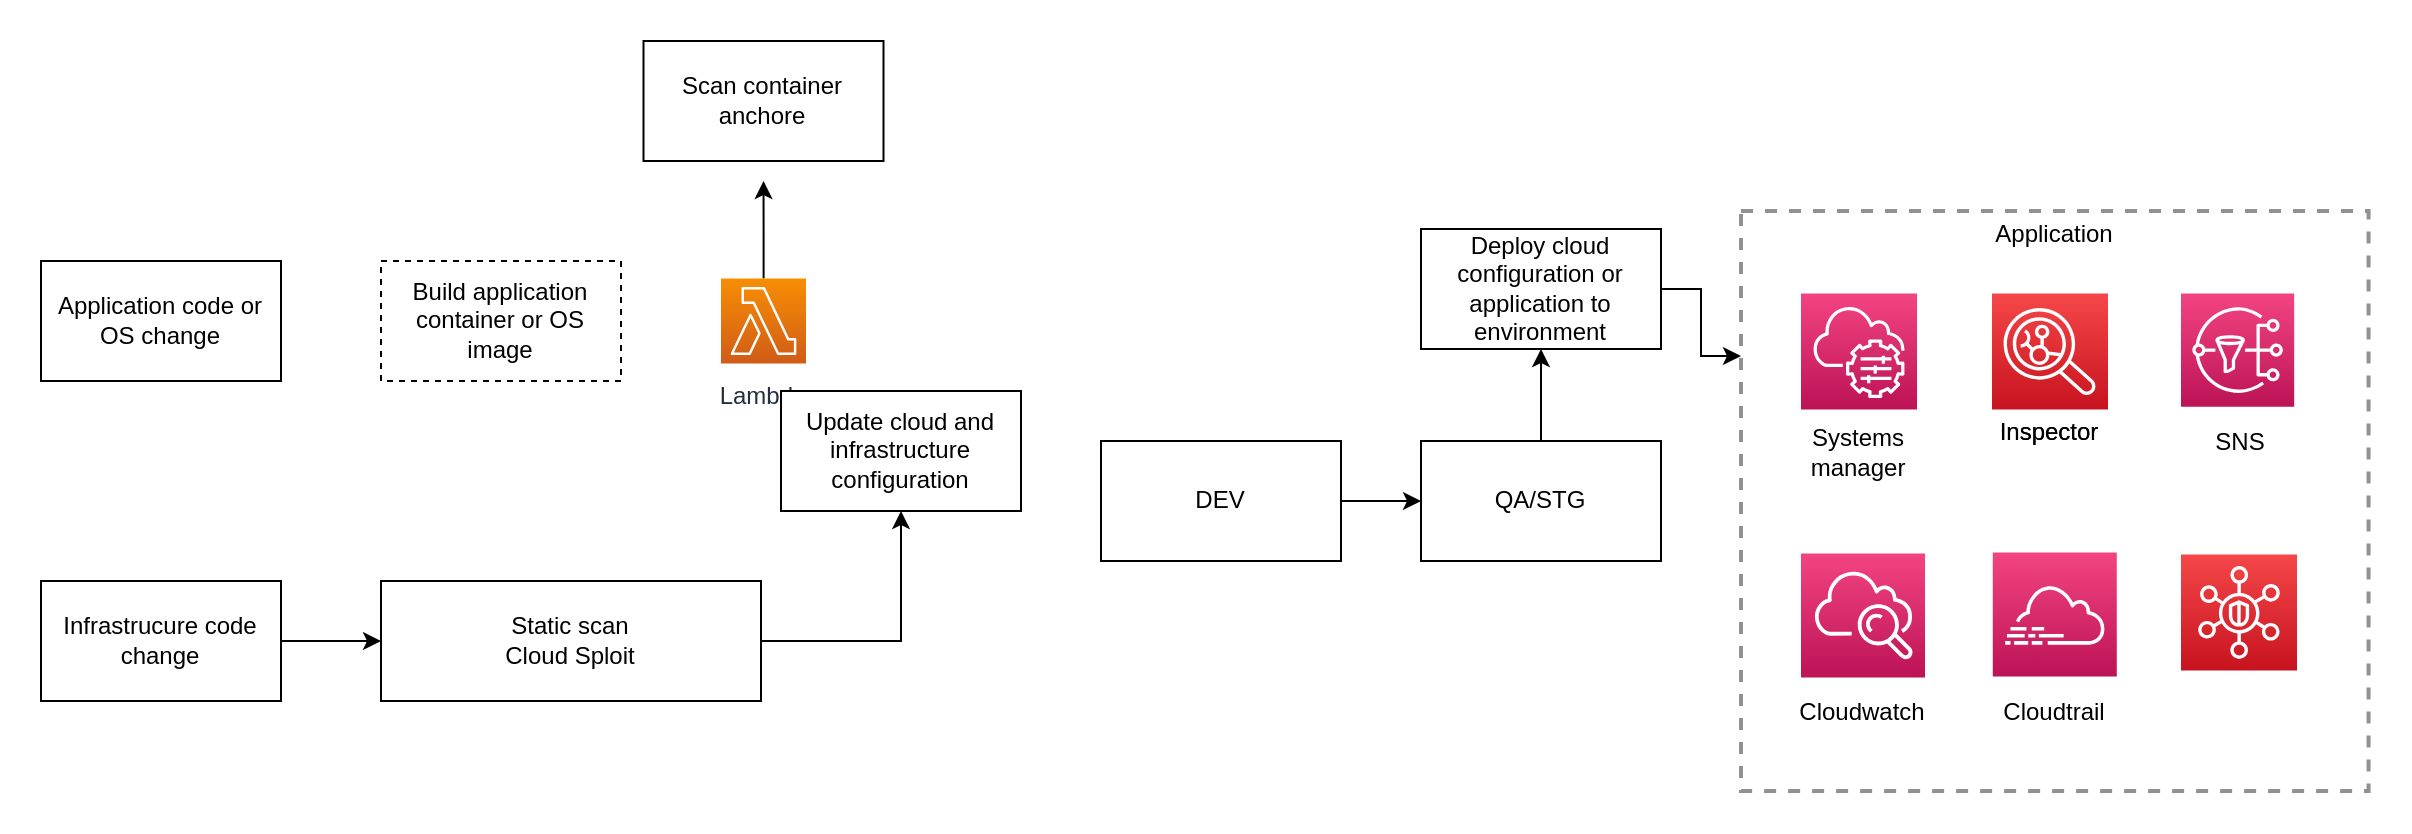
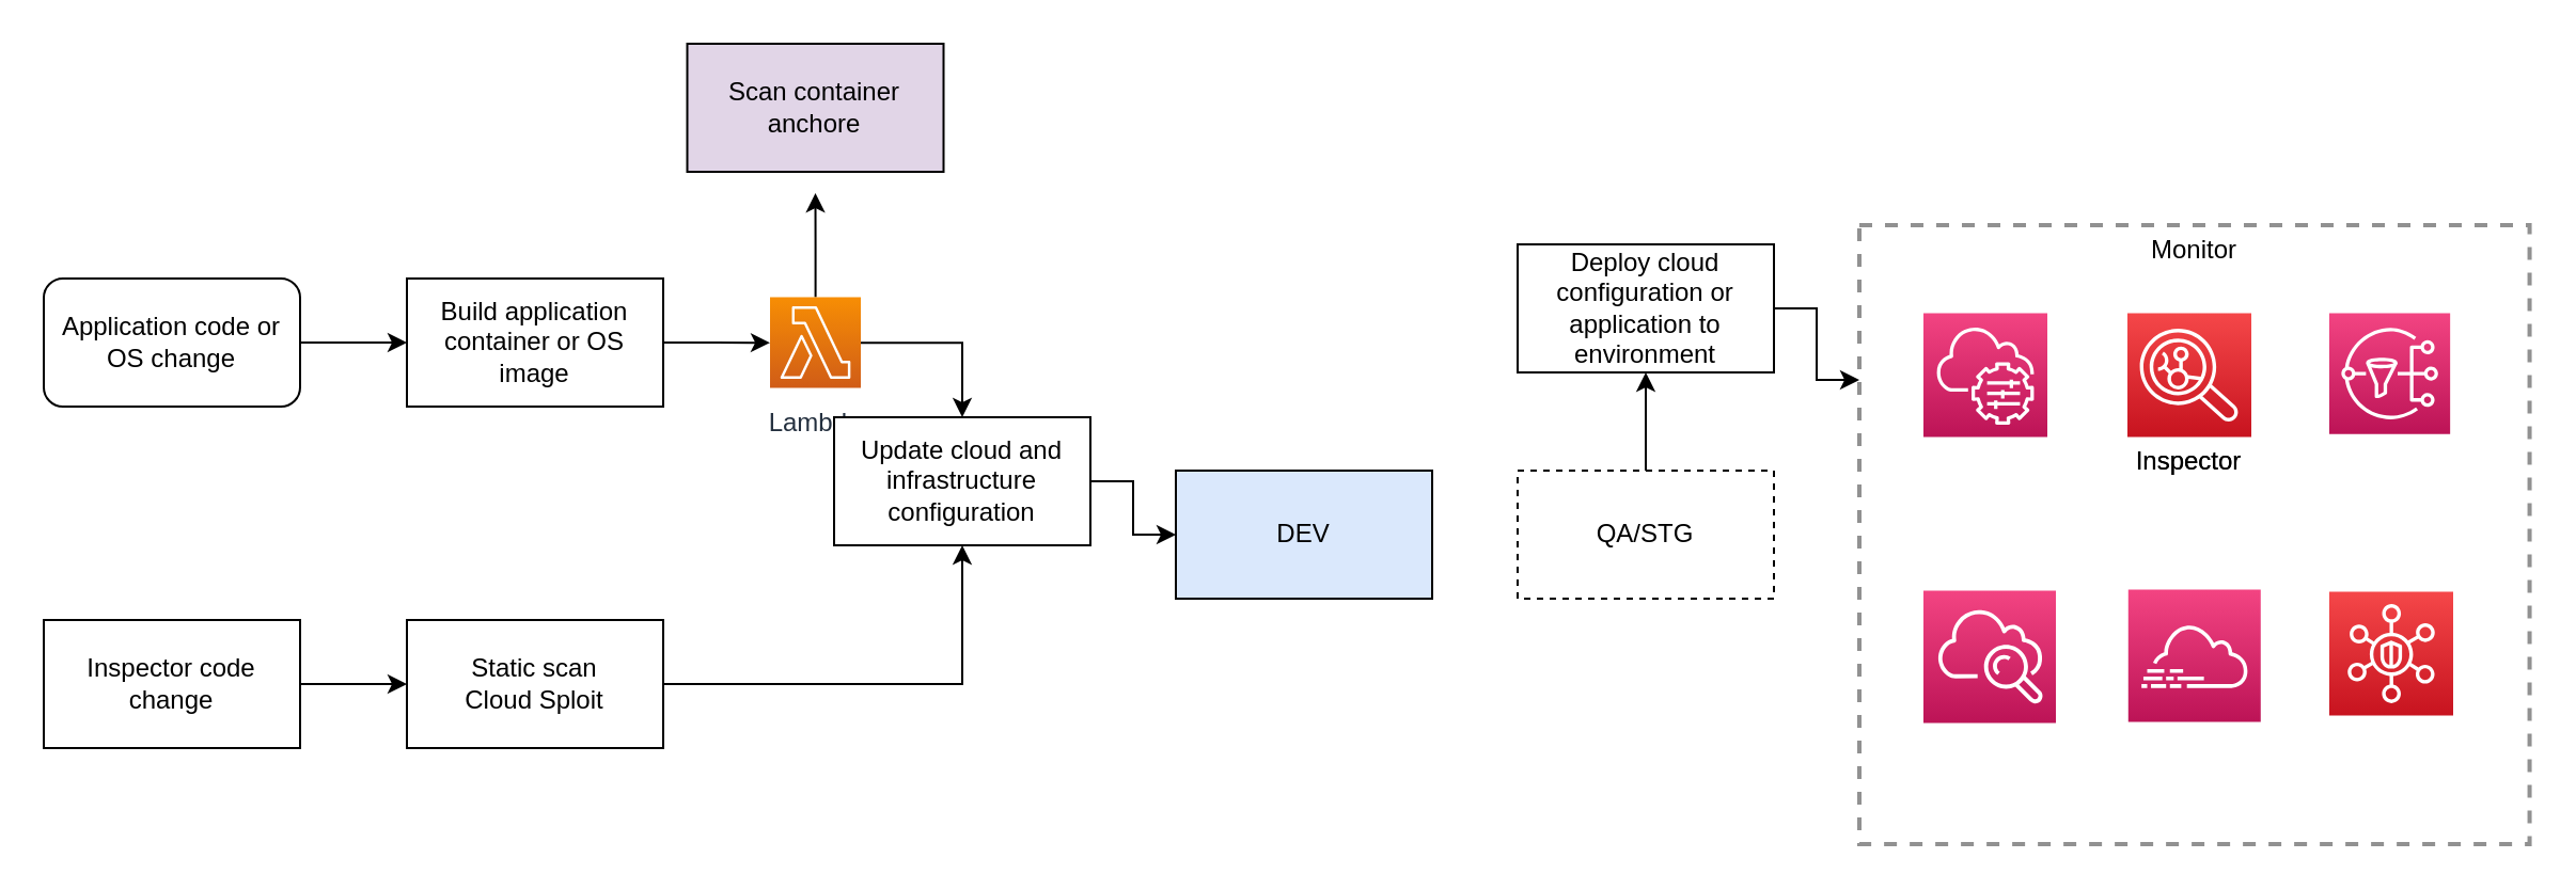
- <mxCell id="40" value="Scan container&lt;br&gt;anchore" style="rounded=0;whiteSpace=wrap;html=1;" vertex="1" parent="1"><mxGeometry x="321.25" y="20" width="120" height="60" as="geometry" /></mxCell>
+ <mxCell id="40" value="Scan container&lt;br&gt;anchore" style="rounded=0;whiteSpace=wrap;html=1;fillColor=#e1d5e7;" vertex="1" parent="1"><mxGeometry x="321.25" y="20" width="120" height="60" as="geometry" /></mxCell>
- <mxCell id="19" value="Application" style="fontStyle=0;verticalAlign=top;align=center;spacingTop=-2;fillColor=none;rounded=0;whiteSpace=wrap;html=1;strokeColor=#919191;strokeWidth=2;dashed=1;container=1;collapsible=0;expand=0;recursiveResize=0;" vertex="1" parent="1"><mxGeometry x="870" y="105" width="313.78" height="290" as="geometry" /></mxCell>
+ <mxCell id="19" value="Monitor" style="fontStyle=0;verticalAlign=top;align=center;spacingTop=-2;fillColor=none;rounded=0;whiteSpace=wrap;html=1;strokeColor=#919191;strokeWidth=2;dashed=1;container=1;collapsible=0;expand=0;recursiveResize=0;" vertex="1" parent="1"><mxGeometry x="870" y="105" width="313.78" height="290" as="geometry" /></mxCell>
- <mxCell id="6" value="Application code or OS change" style="rounded=0;whiteSpace=wrap;html=1;" vertex="1" parent="1"><mxGeometry y="130" width="120" height="60" as="geometry" x="20" /></mxCell>
+ <mxCell id="6" value="Application code or OS change" style="whiteSpace=wrap;html=1;rounded=1;" vertex="1" parent="1"><mxGeometry y="130" width="120" height="60" as="geometry" x="20" /></mxCell>
+ <mxCell id="5" style="edgeStyle=orthogonalEdgeStyle;rounded=0;orthogonalLoop=1;jettySize=auto;html=1;" edge="1" parent="1" source="6" target="10"><mxGeometry relative="1" as="geometry" /></mxCell>
- <mxCell id="10" value="Build application container or OS image" style="rounded=0;whiteSpace=wrap;html=1;dashed=1;" vertex="1" parent="1"><mxGeometry x="190" y="130" width="120" height="60" as="geometry" /></mxCell>
+ <mxCell id="10" value="Build application container or OS image" style="rounded=0;whiteSpace=wrap;html=1;" vertex="1" parent="1"><mxGeometry x="190" y="130" width="120" height="60" as="geometry" /></mxCell>
+ <mxCell id="9" style="edgeStyle=orthogonalEdgeStyle;rounded=0;orthogonalLoop=1;jettySize=auto;html=1;" edge="1" parent="1" source="10" target="4"><mxGeometry relative="1" as="geometry" /></mxCell>
+ <mxCell id="2" style="edgeStyle=orthogonalEdgeStyle;rounded=0;orthogonalLoop=1;jettySize=auto;html=1;entryX=0.5;entryY=0;entryDx=0;entryDy=0;" edge="1" parent="1" source="4" target="12"><mxGeometry relative="1" as="geometry"><Array as="points"><mxPoint x="450" y="160" /></Array></mxGeometry></mxCell>
- <mxCell id="22" value="SNS" style="text;html=1;strokeColor=none;fillColor=none;align=center;verticalAlign=middle;whiteSpace=wrap;rounded=0;" vertex="1" parent="20"><mxGeometry x="6" y="63.368" width="48" height="22.632" as="geometry" /></mxCell>
- <mxCell id="25" value="Systems manager" style="text;html=1;strokeColor=none;fillColor=none;align=center;verticalAlign=middle;whiteSpace=wrap;rounded=0;" vertex="1" parent="23"><mxGeometry x="9" y="70" width="40" height="20" as="geometry" /></mxCell>
+ <mxCell id="11" style="edgeStyle=orthogonalEdgeStyle;rounded=0;orthogonalLoop=1;jettySize=auto;html=1;entryX=0;entryY=0.5;entryDx=0;entryDy=0;" edge="1" parent="1" source="12" target="16"><mxGeometry relative="1" as="geometry" /></mxCell>
- <mxCell id="16" value="DEV" style="rounded=0;whiteSpace=wrap;html=1;" vertex="1" parent="1"><mxGeometry x="550" y="220" width="120" height="60" as="geometry" /></mxCell>
+ <mxCell id="16" value="DEV" style="rounded=0;whiteSpace=wrap;html=1;fillColor=#dae8fc;" vertex="1" parent="1"><mxGeometry x="550" y="220" width="120" height="60" as="geometry" /></mxCell>
- <mxCell id="15" style="edgeStyle=orthogonalEdgeStyle;rounded=0;orthogonalLoop=1;jettySize=auto;html=1;entryX=0;entryY=0.5;entryDx=0;entryDy=0;" edge="1" parent="1" source="16" target="18"><mxGeometry relative="1" as="geometry" /></mxCell>
- <mxCell id="18" value="QA/STG" style="rounded=0;whiteSpace=wrap;html=1;" vertex="1" parent="1"><mxGeometry x="710" y="220" width="120" height="60" as="geometry" /></mxCell>
+ <mxCell id="18" value="QA/STG" style="rounded=0;whiteSpace=wrap;html=1;dashed=1;" vertex="1" parent="1"><mxGeometry x="710" y="220" width="120" height="60" as="geometry" /></mxCell>
- <mxCell id="8" value="Infrastrucure code change" style="rounded=0;whiteSpace=wrap;html=1;" vertex="1" parent="1"><mxGeometry y="290" width="120" height="60" as="geometry" x="20" /></mxCell>
+ <mxCell id="8" value="Inspector code change" style="rounded=0;whiteSpace=wrap;html=1;" vertex="1" parent="1"><mxGeometry y="290" width="120" height="60" as="geometry" x="20" /></mxCell>
- <mxCell id="39" value="Static scan&lt;br&gt;Cloud Sploit" style="rounded=0;whiteSpace=wrap;html=1;" vertex="1" parent="1"><mxGeometry x="190" y="290" width="190" height="60" as="geometry" /></mxCell>
+ <mxCell id="39" value="Static scan&lt;br&gt;Cloud Sploit" style="rounded=0;whiteSpace=wrap;html=1;" vertex="1" parent="1"><mxGeometry x="190" y="290" width="120" height="60" as="geometry" /></mxCell>
- <mxCell id="32" value="Cloudtrail" style="text;html=1;strokeColor=none;fillColor=none;align=center;verticalAlign=middle;whiteSpace=wrap;rounded=0;" vertex="1" parent="30"><mxGeometry x="11" y="70" width="40" height="20" as="geometry" /></mxCell>
- <mxCell id="36" value="Cloudwatch" style="text;html=1;strokeColor=none;fillColor=none;align=center;verticalAlign=middle;whiteSpace=wrap;rounded=0;" vertex="1" parent="35"><mxGeometry x="11" y="70" width="40" height="20" as="geometry" /></mxCell>
